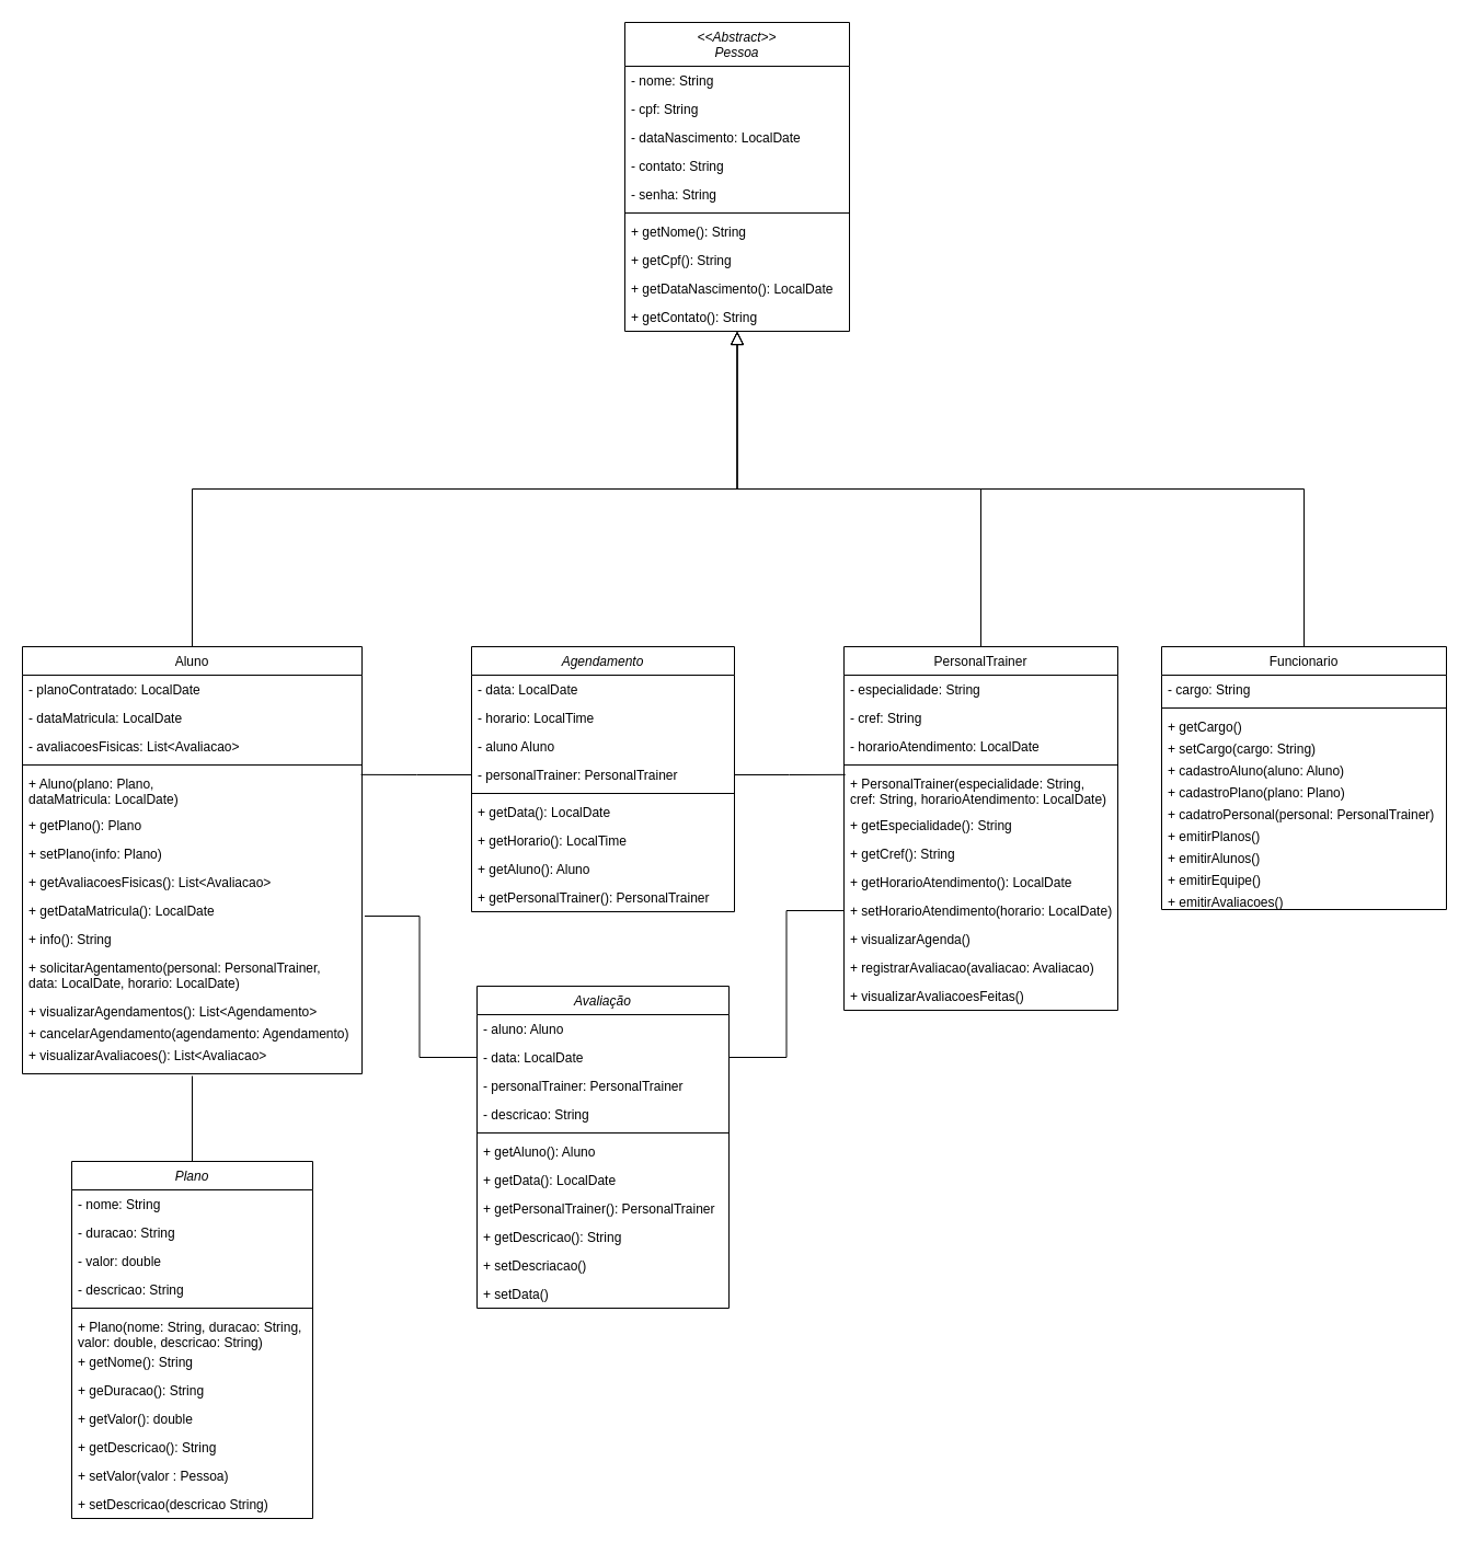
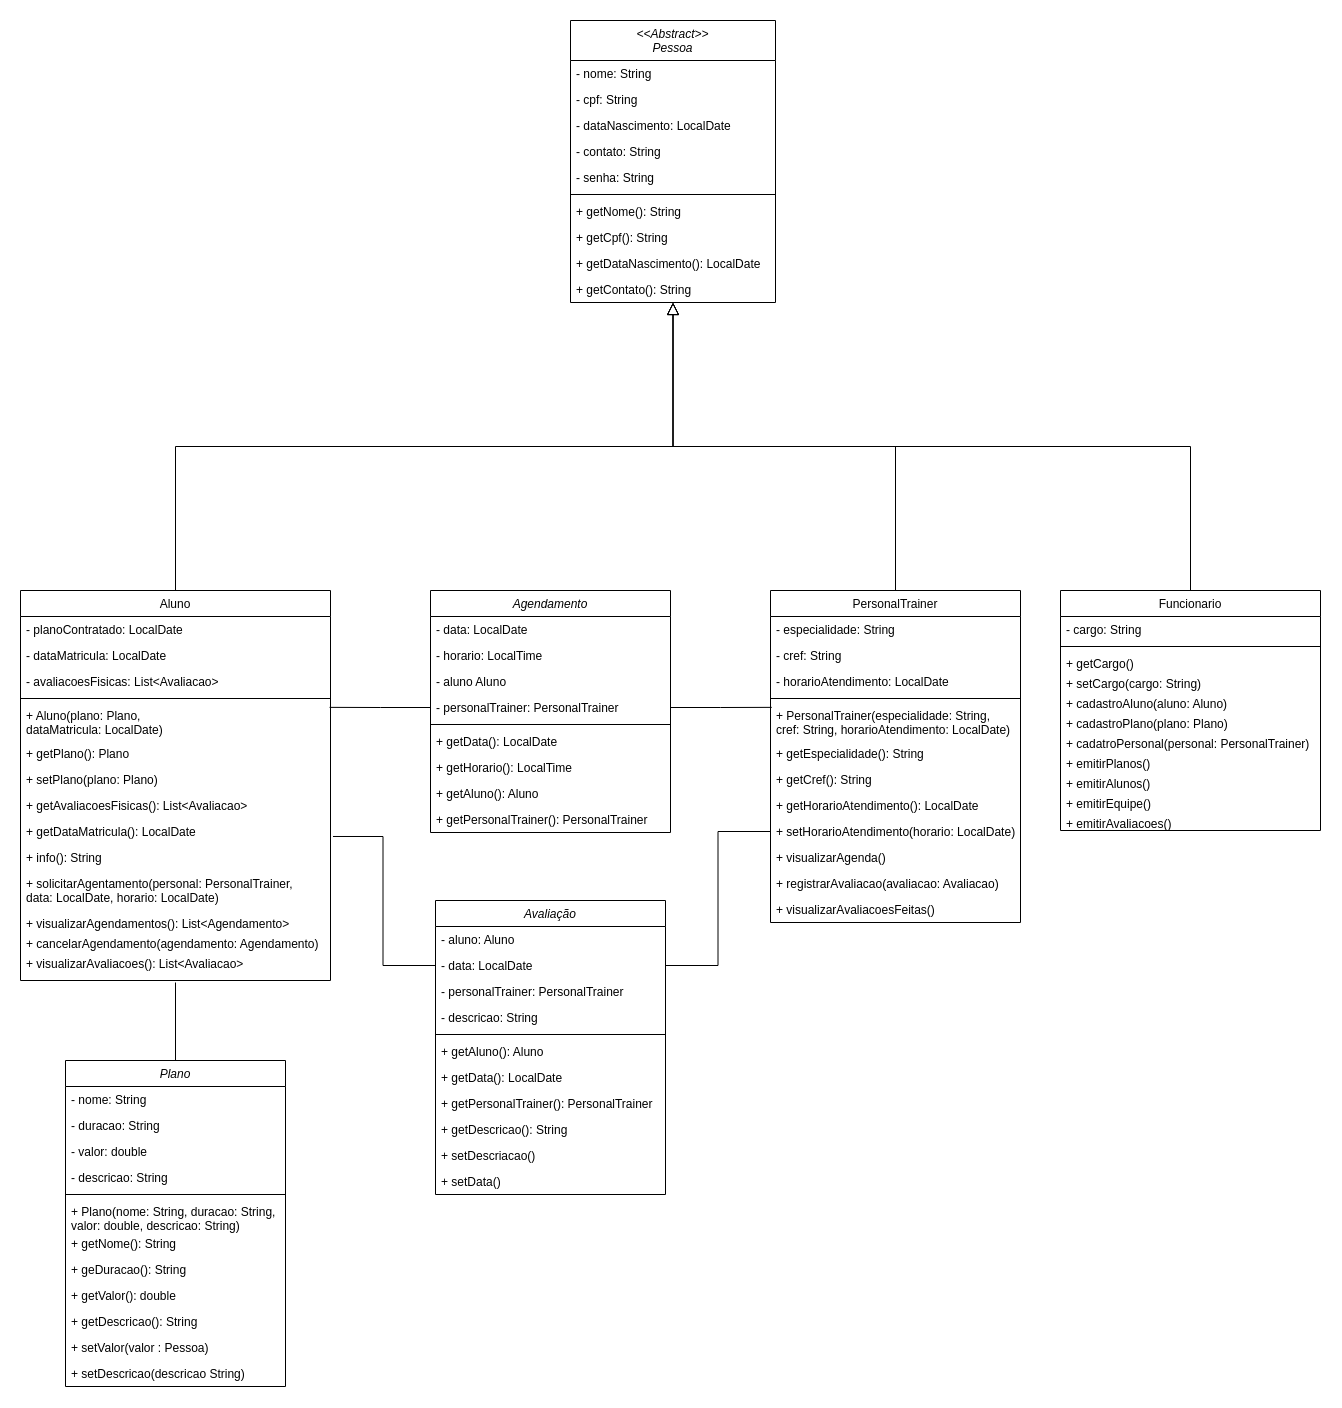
- <mxCell id="20" value="+ setPlano(info: Plano)&#10;" style="text;align=left;verticalAlign=top;spacingLeft=4;spacingRight=4;overflow=hidden;rotatable=0;points=[[0,0.5],[1,0.5]];portConstraint=eastwest;rounded=0;shadow=0;html=0;" parent="13" vertex="1"><mxGeometry y="176" width="310" height="26" as="geometry" /></mxCell>
+ <mxCell id="20" value="+ setPlano(plano: Plano)&#10;" style="text;align=left;verticalAlign=top;spacingLeft=4;spacingRight=4;overflow=hidden;rotatable=0;points=[[0,0.5],[1,0.5]];portConstraint=eastwest;rounded=0;shadow=0;html=0;" parent="13" vertex="1"><mxGeometry y="176" width="310" height="26" as="geometry" /></mxCell>
